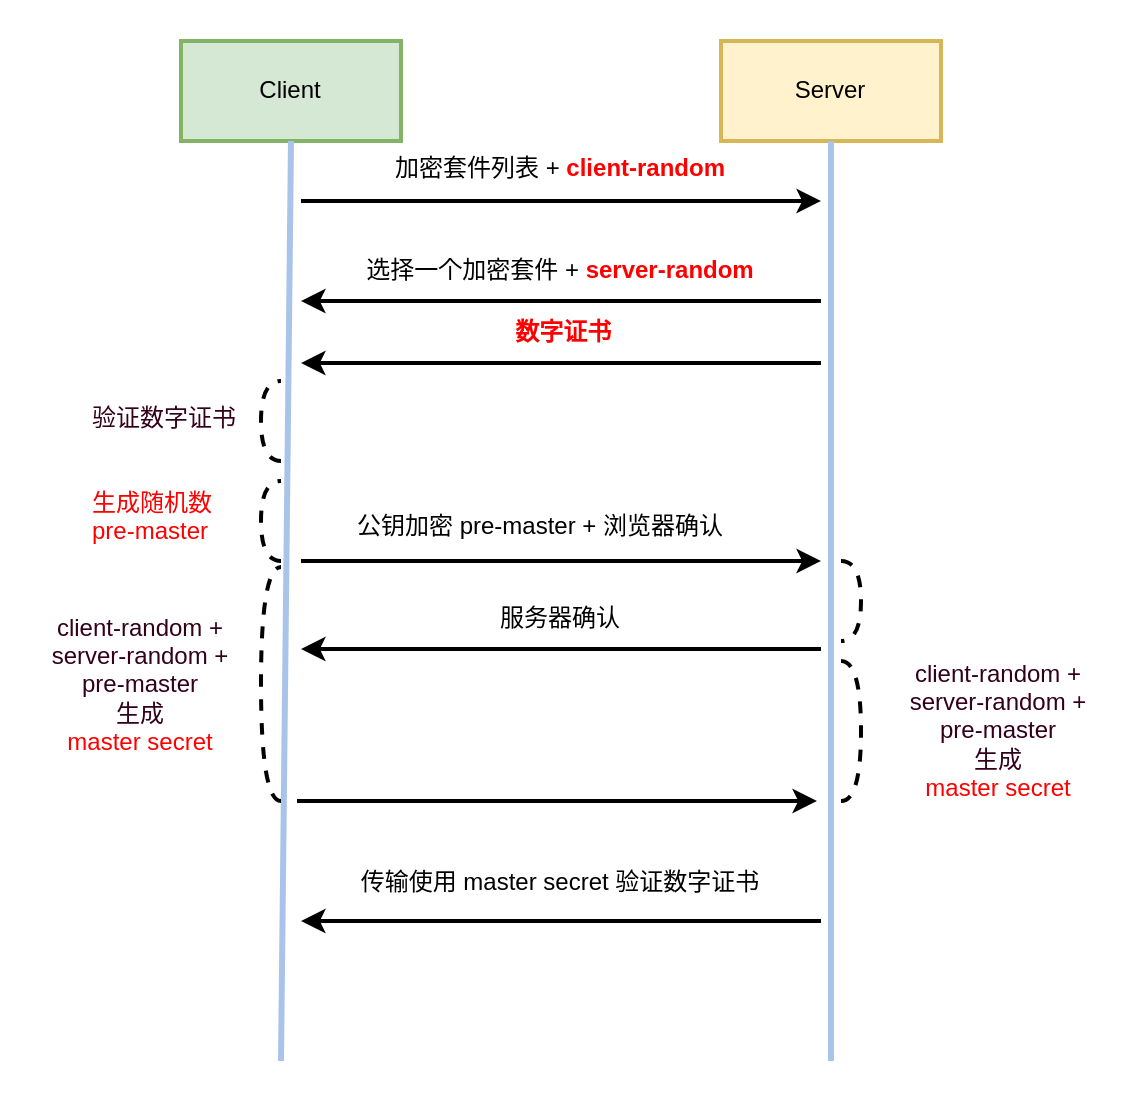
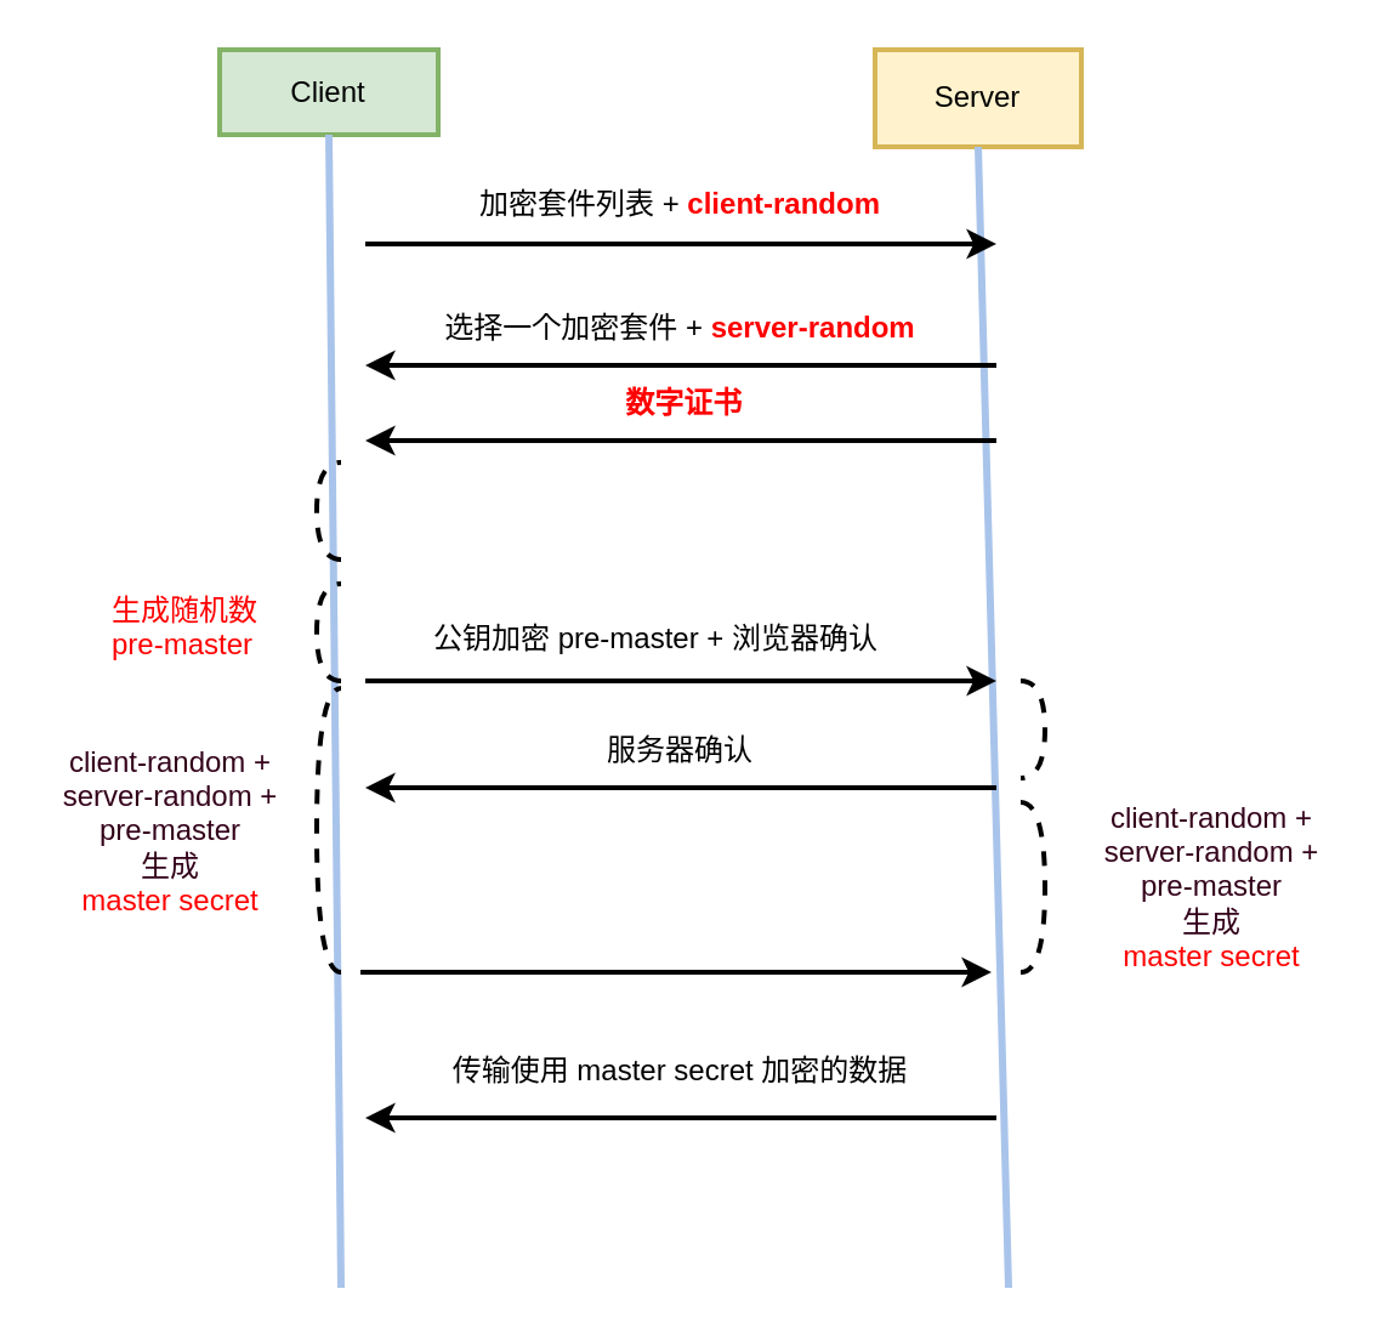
- <mxCell id="2" value="Client" style="rounded=0;whiteSpace=wrap;html=1;fillColor=#d5e8d4;strokeColor=#82b366;strokeWidth=2;" vertex="1" parent="1"><mxGeometry x="90" y="20" width="110" height="50" as="geometry" /></mxCell>
+ <mxCell id="2" value="Client" style="rounded=0;whiteSpace=wrap;html=1;fillColor=#d5e8d4;strokeColor=#82b366;strokeWidth=2;" vertex="1" parent="1"><mxGeometry x="90" y="20" width="90" height="35" as="geometry" /></mxCell>
- <mxCell id="3" value="Server" style="rounded=0;whiteSpace=wrap;html=1;fillColor=#fff2cc;strokeColor=#d6b656;strokeWidth=2;" vertex="1" parent="1"><mxGeometry x="360" y="20" width="110" height="50" as="geometry" /></mxCell>
+ <mxCell id="3" value="Server" style="rounded=0;whiteSpace=wrap;html=1;fillColor=#fff2cc;strokeColor=#d6b656;strokeWidth=2;" vertex="1" parent="1"><mxGeometry x="360" y="20" width="85" height="40" as="geometry" /></mxCell>
- <mxCell id="13" value="验证数字证书" style="text;strokeColor=none;fillColor=none;spacingLeft=4;spacingRight=4;overflow=hidden;rotatable=0;points=[[0,0.5],[1,0.5]];portConstraint=eastwest;fontSize=12;dashed=1;fontColor=#33001A;" vertex="1" parent="1"><mxGeometry x="40" y="195" width="90" height="30" as="geometry" /></mxCell>
- <mxCell id="27" value="传输使用 master secret 验证数字证书" style="text;html=1;strokeColor=none;fillColor=none;align=center;verticalAlign=middle;whiteSpace=wrap;rounded=0;" vertex="1" parent="1"><mxGeometry x="160" y="430" width="240" height="21" as="geometry" /></mxCell>
+ <mxCell id="27" value="传输使用 master secret 加密的数据" style="text;html=1;strokeColor=none;fillColor=none;align=center;verticalAlign=middle;whiteSpace=wrap;rounded=0;" vertex="1" parent="1"><mxGeometry x="160" y="430" width="240" height="21" as="geometry" /></mxCell>
